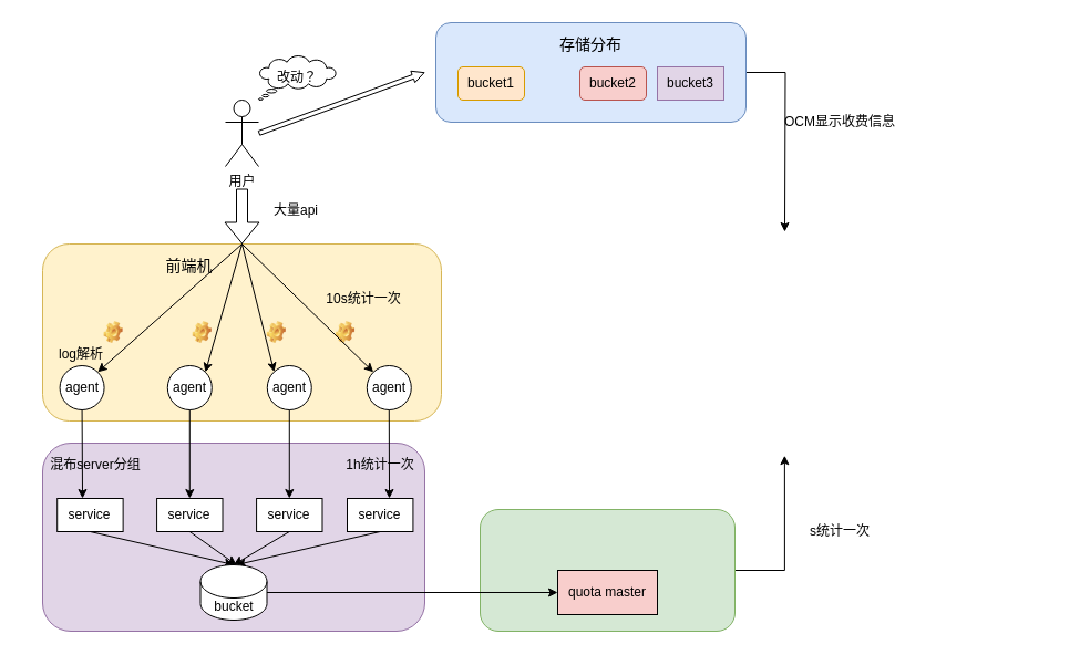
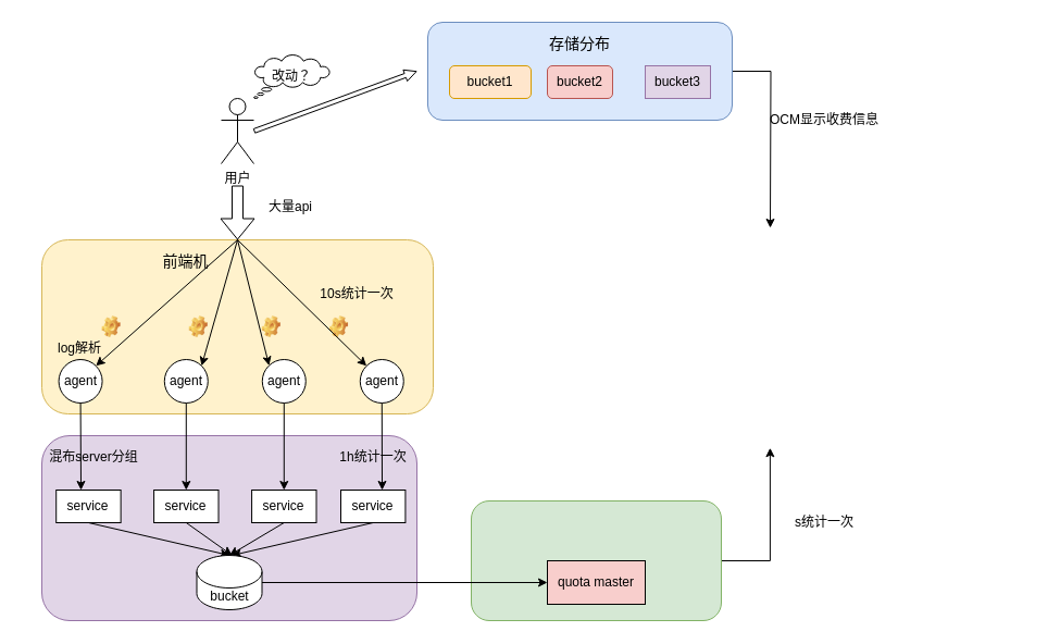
- <mxCell id="7" value="bucket1" style="rounded=1;whiteSpace=wrap;html=1;fillColor=#ffe6cc;strokeColor=#d79b00;" vertex="1" parent="1"><mxGeometry x="413" y="60" width="60" height="30" as="geometry" /></mxCell>
+ <mxCell id="7" value="bucket1" style="rounded=1;whiteSpace=wrap;html=1;fillColor=#ffe6cc;strokeColor=#d79b00;" vertex="1" parent="1"><mxGeometry x="413" y="60" width="75" height="30" as="geometry" /></mxCell>
- <mxCell id="8" value="bucket2" style="rounded=1;whiteSpace=wrap;html=1;fillColor=#f8cecc;strokeColor=#b85450;" vertex="1" parent="1"><mxGeometry x="523" y="60" width="60" height="30" as="geometry" /></mxCell>
+ <mxCell id="8" value="bucket2" style="rounded=1;whiteSpace=wrap;html=1;fillColor=#f8cecc;strokeColor=#b85450;" vertex="1" parent="1"><mxGeometry x="503" y="60" width="60" height="30" as="geometry" /></mxCell>
